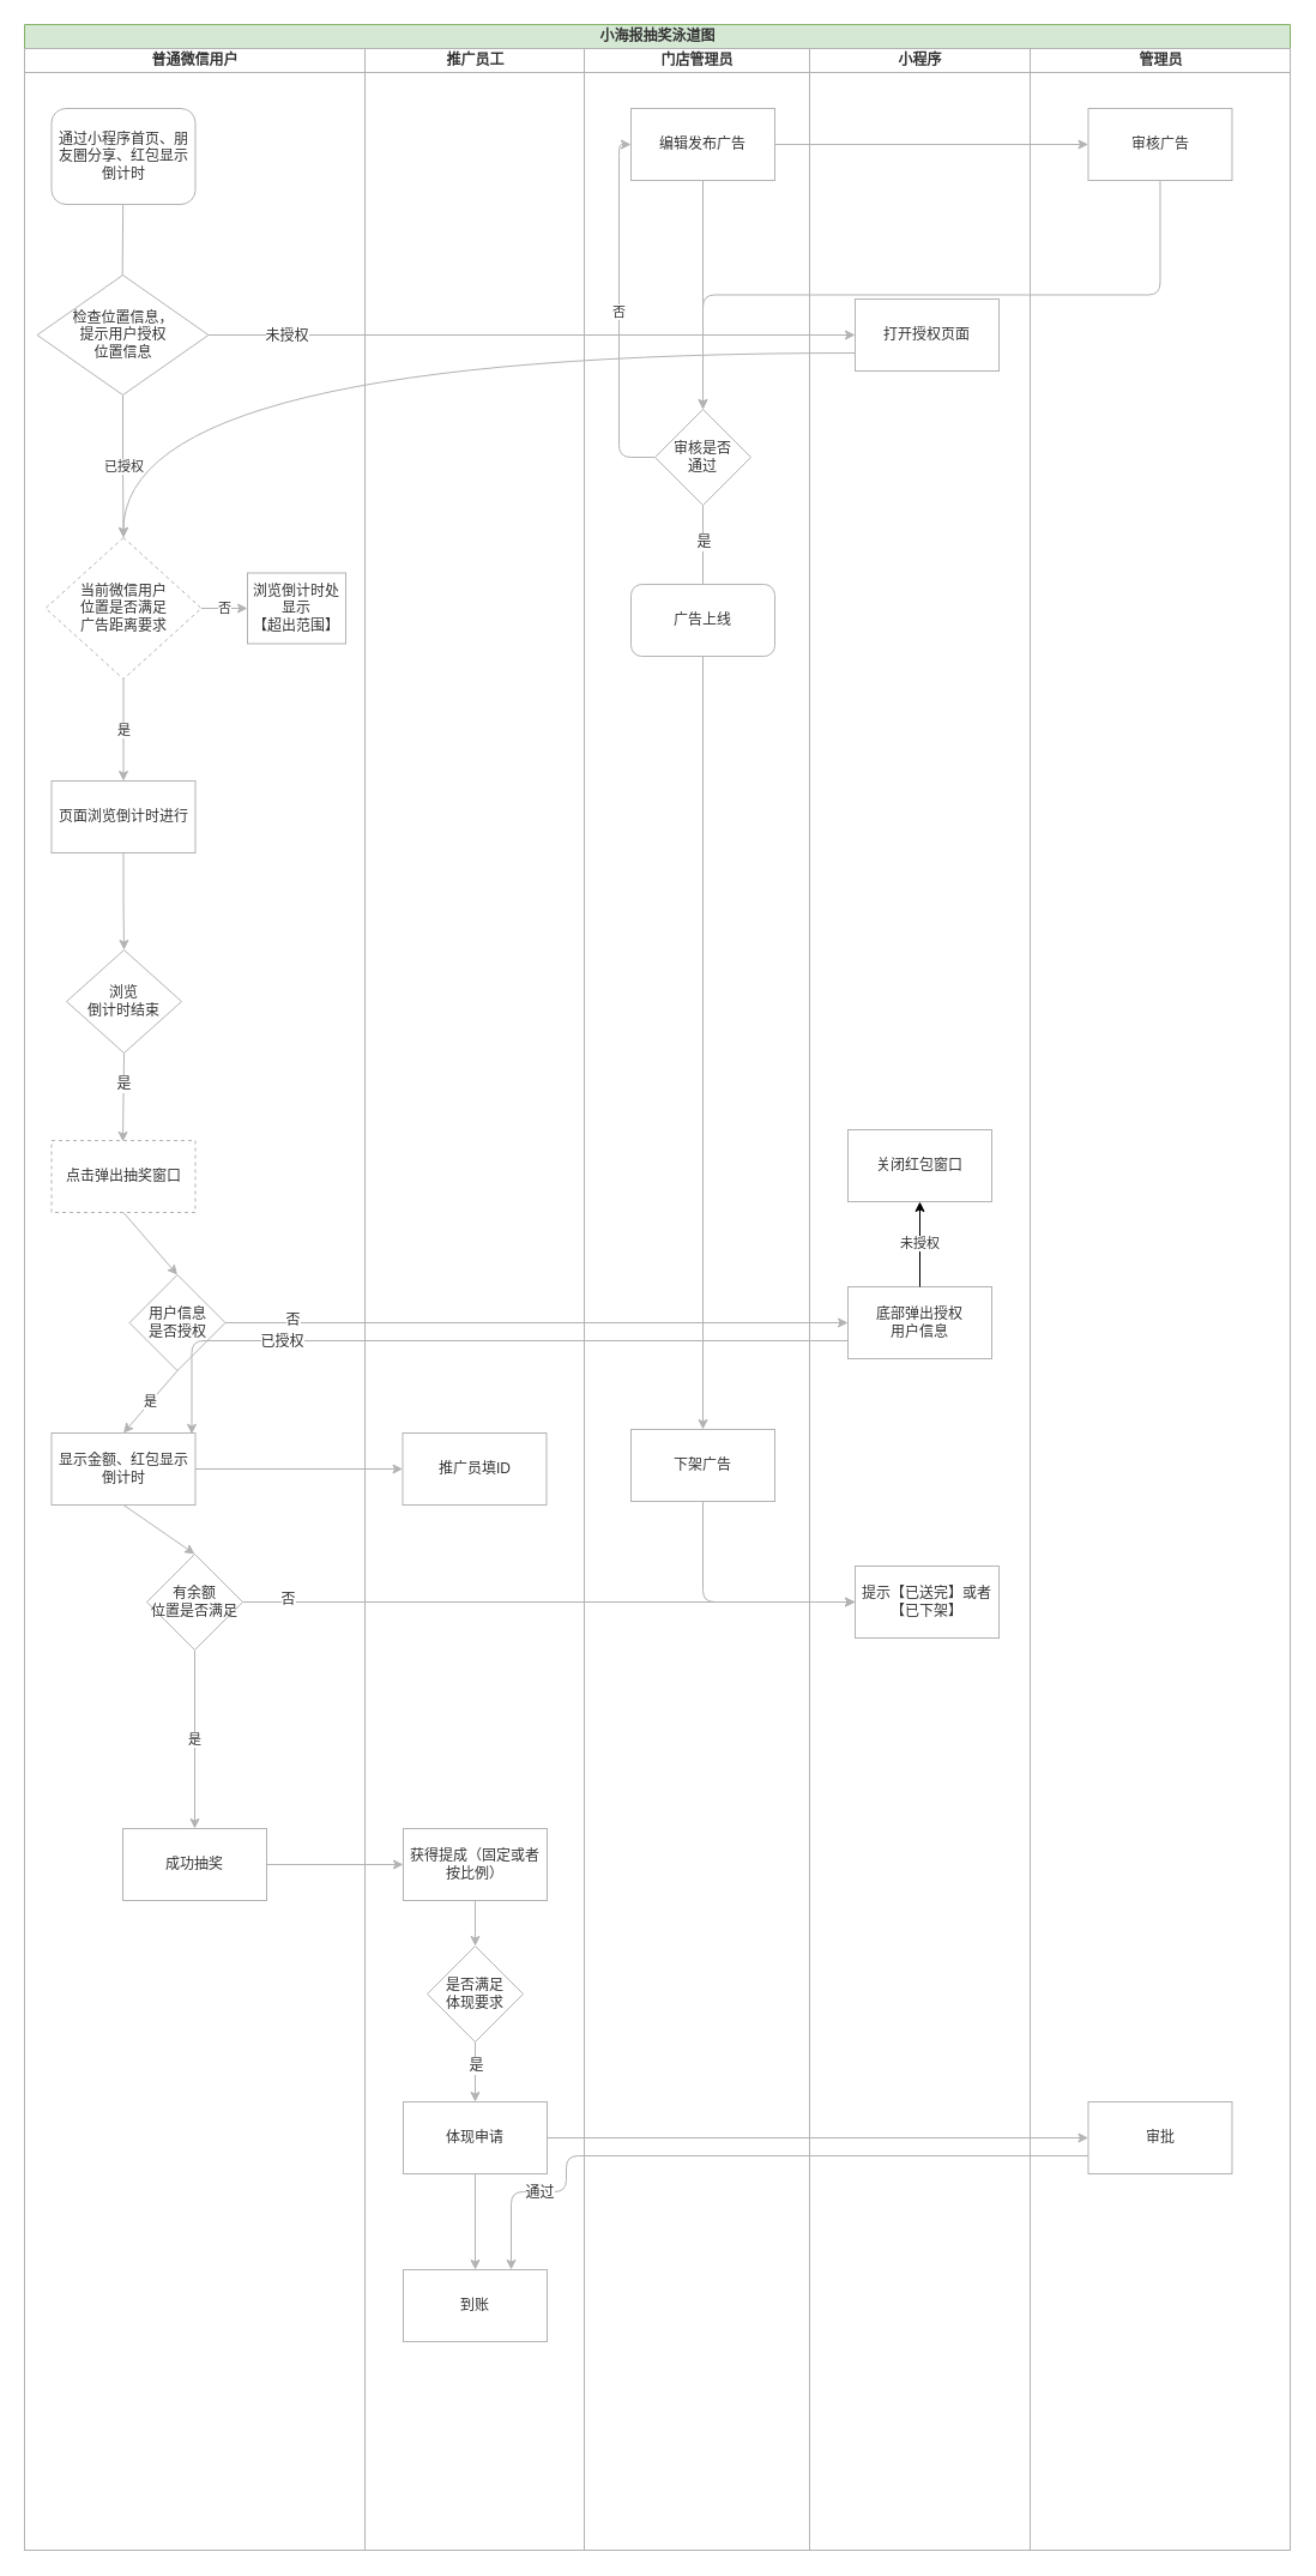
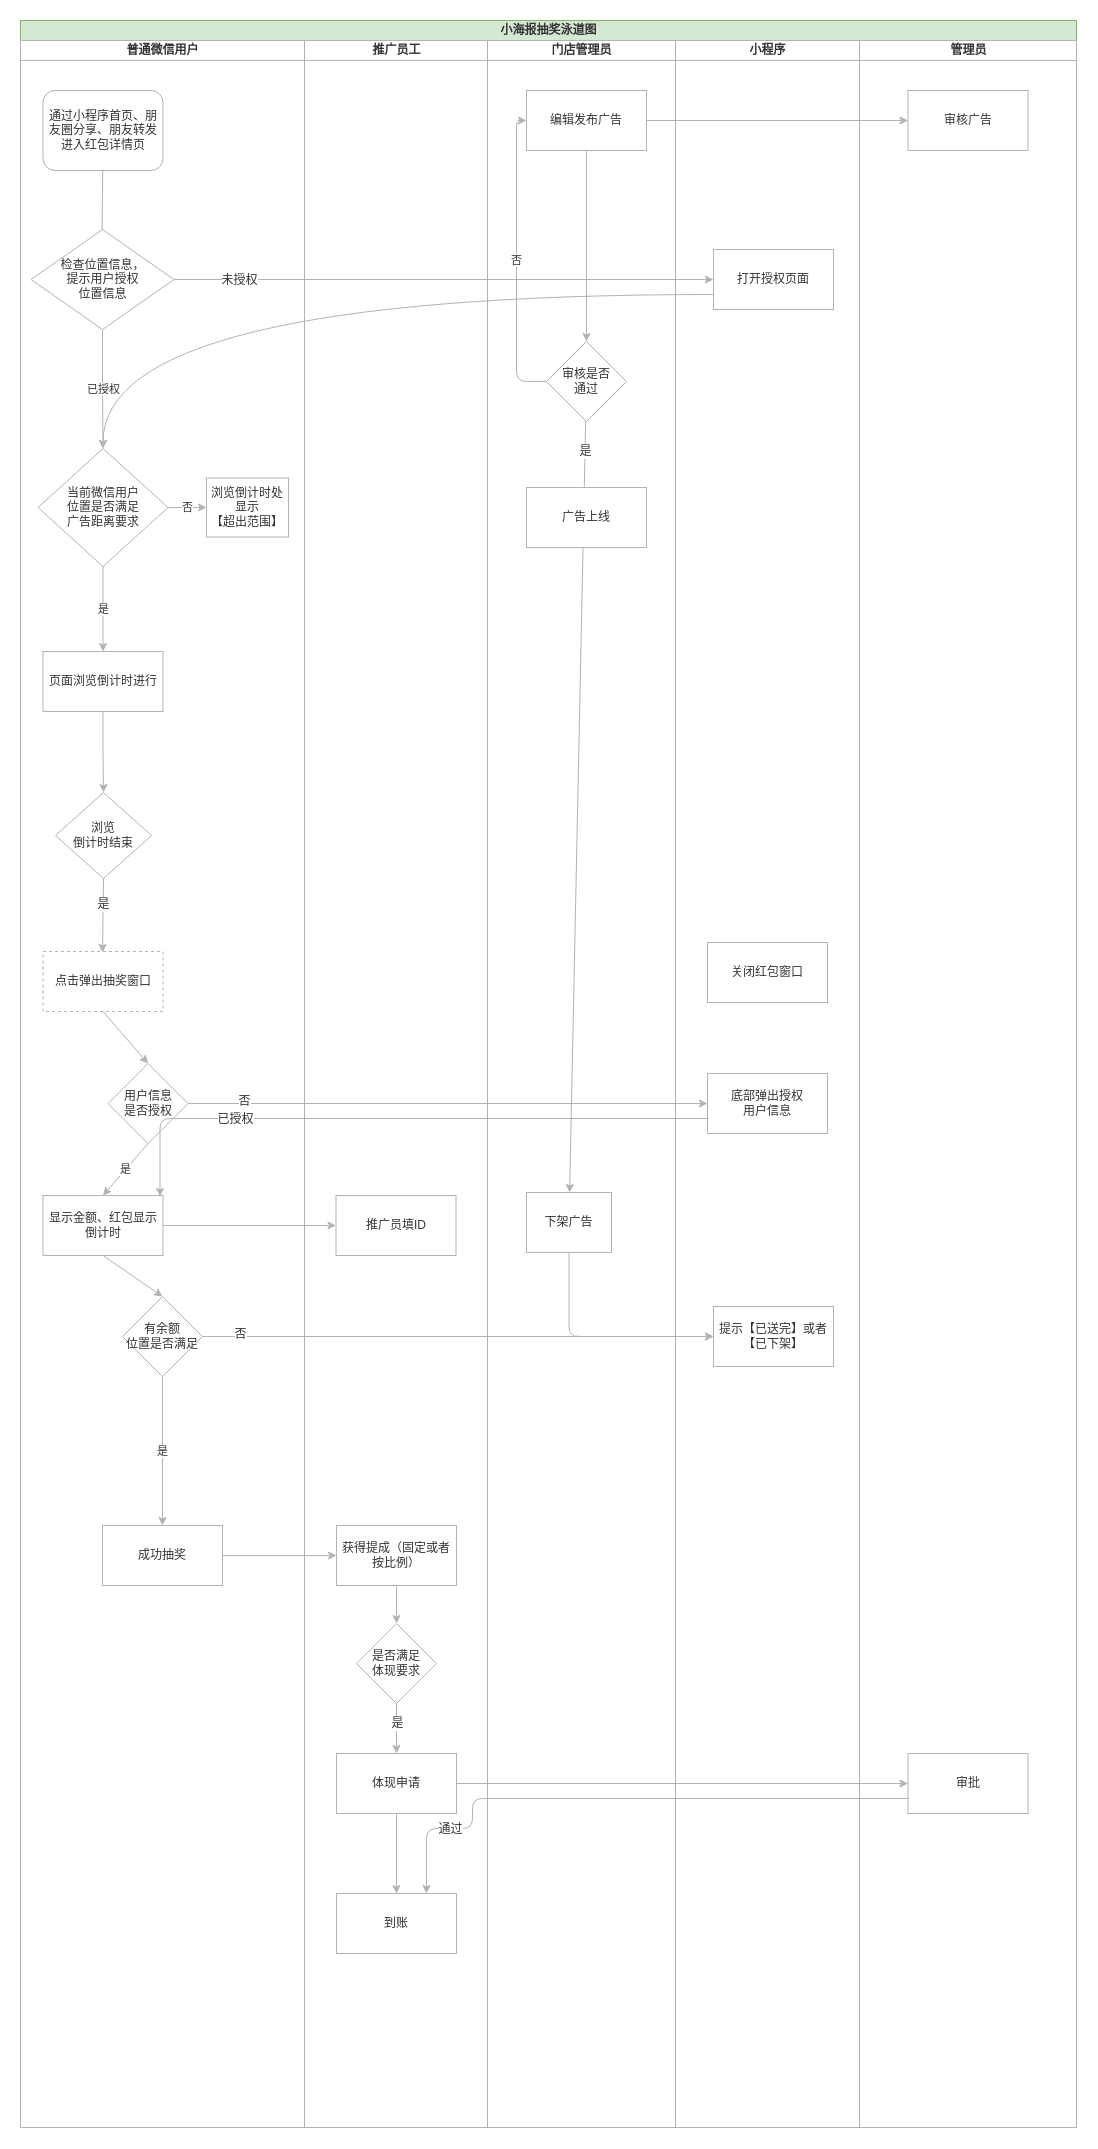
- <mxCell id="5" value="通过小程序首页、朋友圈分享、红包显示倒计时" style="shape=ext;rounded=1;html=1;whiteSpace=wrap;shadow=0;glass=0;comic=0;strokeColor=#B3B3B3;fontSize=12;fontColor=#333333;" parent="3" vertex="1"><mxGeometry x="22.5" y="50" width="120" height="80" as="geometry" /></mxCell>
+ <mxCell id="5" value="通过小程序首页、朋友圈分享、朋友转发进入红包详情页" style="shape=ext;rounded=1;html=1;whiteSpace=wrap;shadow=0;glass=0;comic=0;strokeColor=#B3B3B3;fontSize=12;fontColor=#333333;" parent="3" vertex="1"><mxGeometry x="22.5" y="50" width="120" height="80" as="geometry" /></mxCell>
- <mxCell id="68" value="" style="endArrow=classic;html=1;strokeColor=#B3B3B3;entryX=0.5;entryY=0;entryDx=0;entryDy=0;exitX=0.5;exitY=1;exitDx=0;exitDy=0;edgeStyle=orthogonalEdgeStyle;fontColor=#333333;" parent="2" source="53" target="41" edge="1"><mxGeometry width="50" height="50" relative="1" as="geometry"><mxPoint x="742" y="213" as="sourcePoint" /><mxPoint x="792" y="163" as="targetPoint" /></mxGeometry></mxCell>
- <mxCell id="8" value="当前微信用户&lt;br&gt;位置是否满足&lt;br&gt;广告距离要求" style="rhombus;whiteSpace=wrap;html=1;strokeColor=#B3B3B3;fontColor=#333333;dashed=1;" parent="3" vertex="1"><mxGeometry x="17.5" y="408" width="130" height="118" as="geometry" /></mxCell>
+ <mxCell id="8" value="当前微信用户&lt;br&gt;位置是否满足&lt;br&gt;广告距离要求" style="rhombus;whiteSpace=wrap;html=1;strokeColor=#B3B3B3;fontColor=#333333;" parent="3" vertex="1"><mxGeometry x="17.5" y="408" width="130" height="118" as="geometry" /></mxCell>
- <mxCell id="43" value="广告上线" style="whiteSpace=wrap;html=1;labelBackgroundColor=none;strokeColor=#B3B3B3;fontColor=#333333;rounded=1;" parent="36" vertex="1"><mxGeometry x="39" y="447" width="120" height="60" as="geometry" /></mxCell>
+ <mxCell id="43" value="广告上线" style="rounded=0;whiteSpace=wrap;html=1;labelBackgroundColor=none;strokeColor=#B3B3B3;fontColor=#333333;" parent="36" vertex="1"><mxGeometry x="39" y="447" width="120" height="60" as="geometry" /></mxCell>
- <mxCell id="50" value="未授权" style="endArrow=classic;html=1;exitX=0.5;exitY=0;exitDx=0;exitDy=0;entryX=0.5;entryY=1;entryDx=0;entryDy=0;fontColor=#333333;" parent="45" source="48" target="49" edge="1"><mxGeometry width="50" height="50" relative="1" as="geometry"><mxPoint x="52" y="1017" as="sourcePoint" /><mxPoint x="102" y="967" as="targetPoint" /></mxGeometry></mxCell>
- <mxCell id="40" value="下架广告" style="rounded=0;whiteSpace=wrap;html=1;strokeColor=#B3B3B3;fontColor=#333333;" parent="36" vertex="1"><mxGeometry x="39" y="1152" width="120" height="60" as="geometry" /></mxCell>
+ <mxCell id="40" value="下架广告" style="rounded=0;whiteSpace=wrap;html=1;strokeColor=#B3B3B3;fontColor=#333333;" parent="36" vertex="1"><mxGeometry x="39" y="1152" width="85" height="60" as="geometry" /></mxCell>
